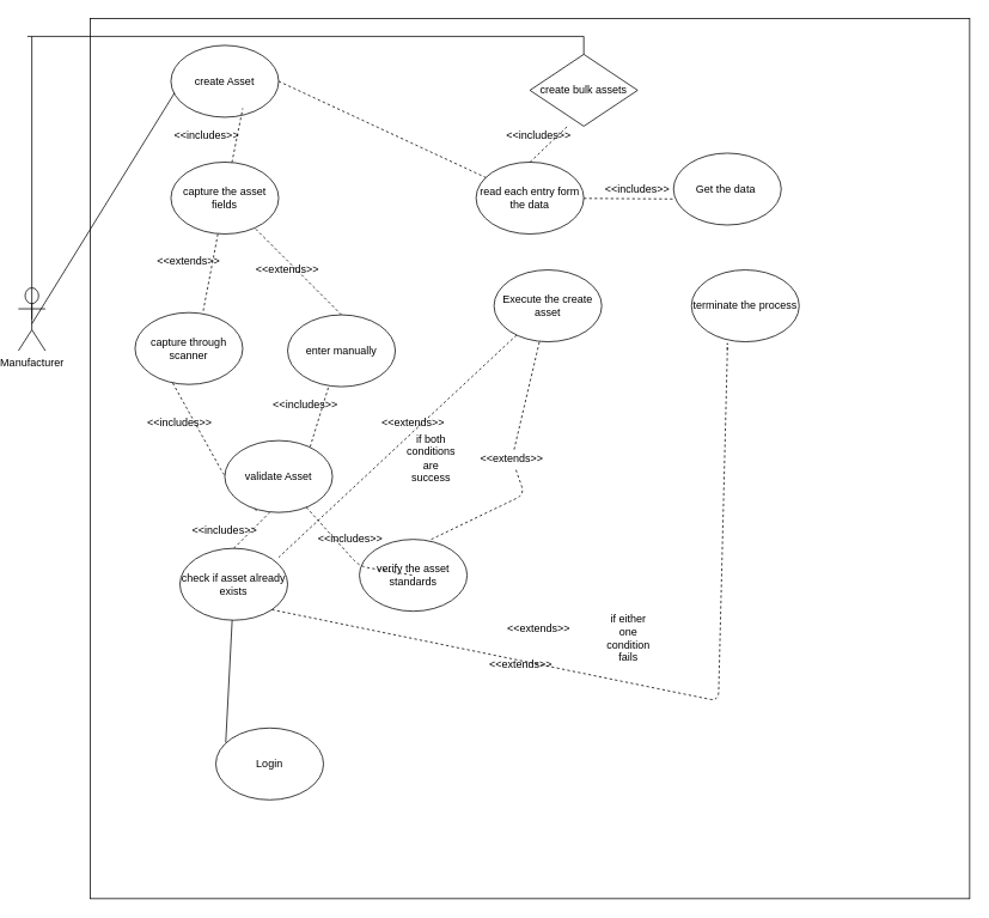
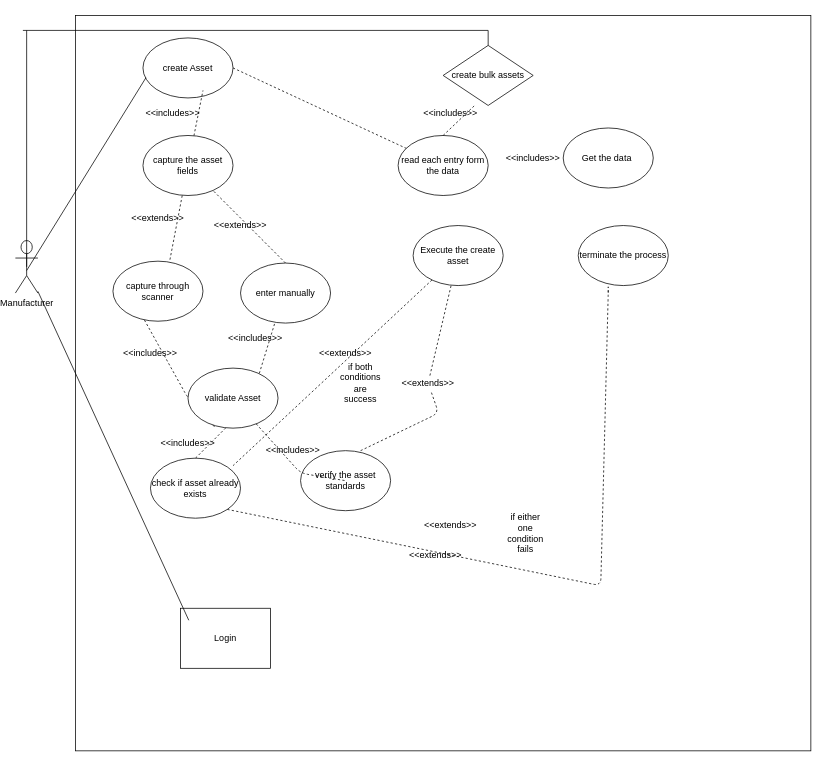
- <mxCell id="30" value="" style="endArrow=none;dashed=1;html=1;entryX=-0.008;entryY=0.638;entryDx=0;entryDy=0;entryPerimeter=0;" edge="1" parent="1" source="10" target="29"><mxGeometry width="50" height="50" relative="1" as="geometry"><mxPoint x="710" y="235" as="sourcePoint" /><mxPoint x="760" y="185" as="targetPoint" /></mxGeometry></mxCell>
- <mxCell id="28" value="" style="endArrow=none;html=1;exitX=0.092;exitY=0.2;exitDx=0;exitDy=0;exitPerimeter=0;" edge="1" parent="1" source="27" target="5"><mxGeometry width="50" height="50" relative="1" as="geometry"><mxPoint x="-5" y="400" as="sourcePoint" /><mxPoint x="40" y="360" as="targetPoint" /></mxGeometry></mxCell>
+ <mxCell id="28" value="" style="endArrow=none;html=1;exitX=0.092;exitY=0.2;exitDx=0;exitDy=0;exitPerimeter=0;" edge="1" parent="1" source="27" target="2"><mxGeometry width="50" height="50" relative="1" as="geometry"><mxPoint x="-5" y="400" as="sourcePoint" /><mxPoint x="40" y="360" as="targetPoint" /></mxGeometry></mxCell>
- <mxCell id="27" value="Login" style="ellipse;whiteSpace=wrap;html=1;" vertex="1" parent="1"><mxGeometry x="240" y="810" width="120" height="80" as="geometry" /></mxCell>
+ <mxCell id="27" value="Login" style="whiteSpace=wrap;html=1;rounded=0;" vertex="1" parent="1"><mxGeometry x="240" y="810" width="120" height="80" as="geometry" /></mxCell>
